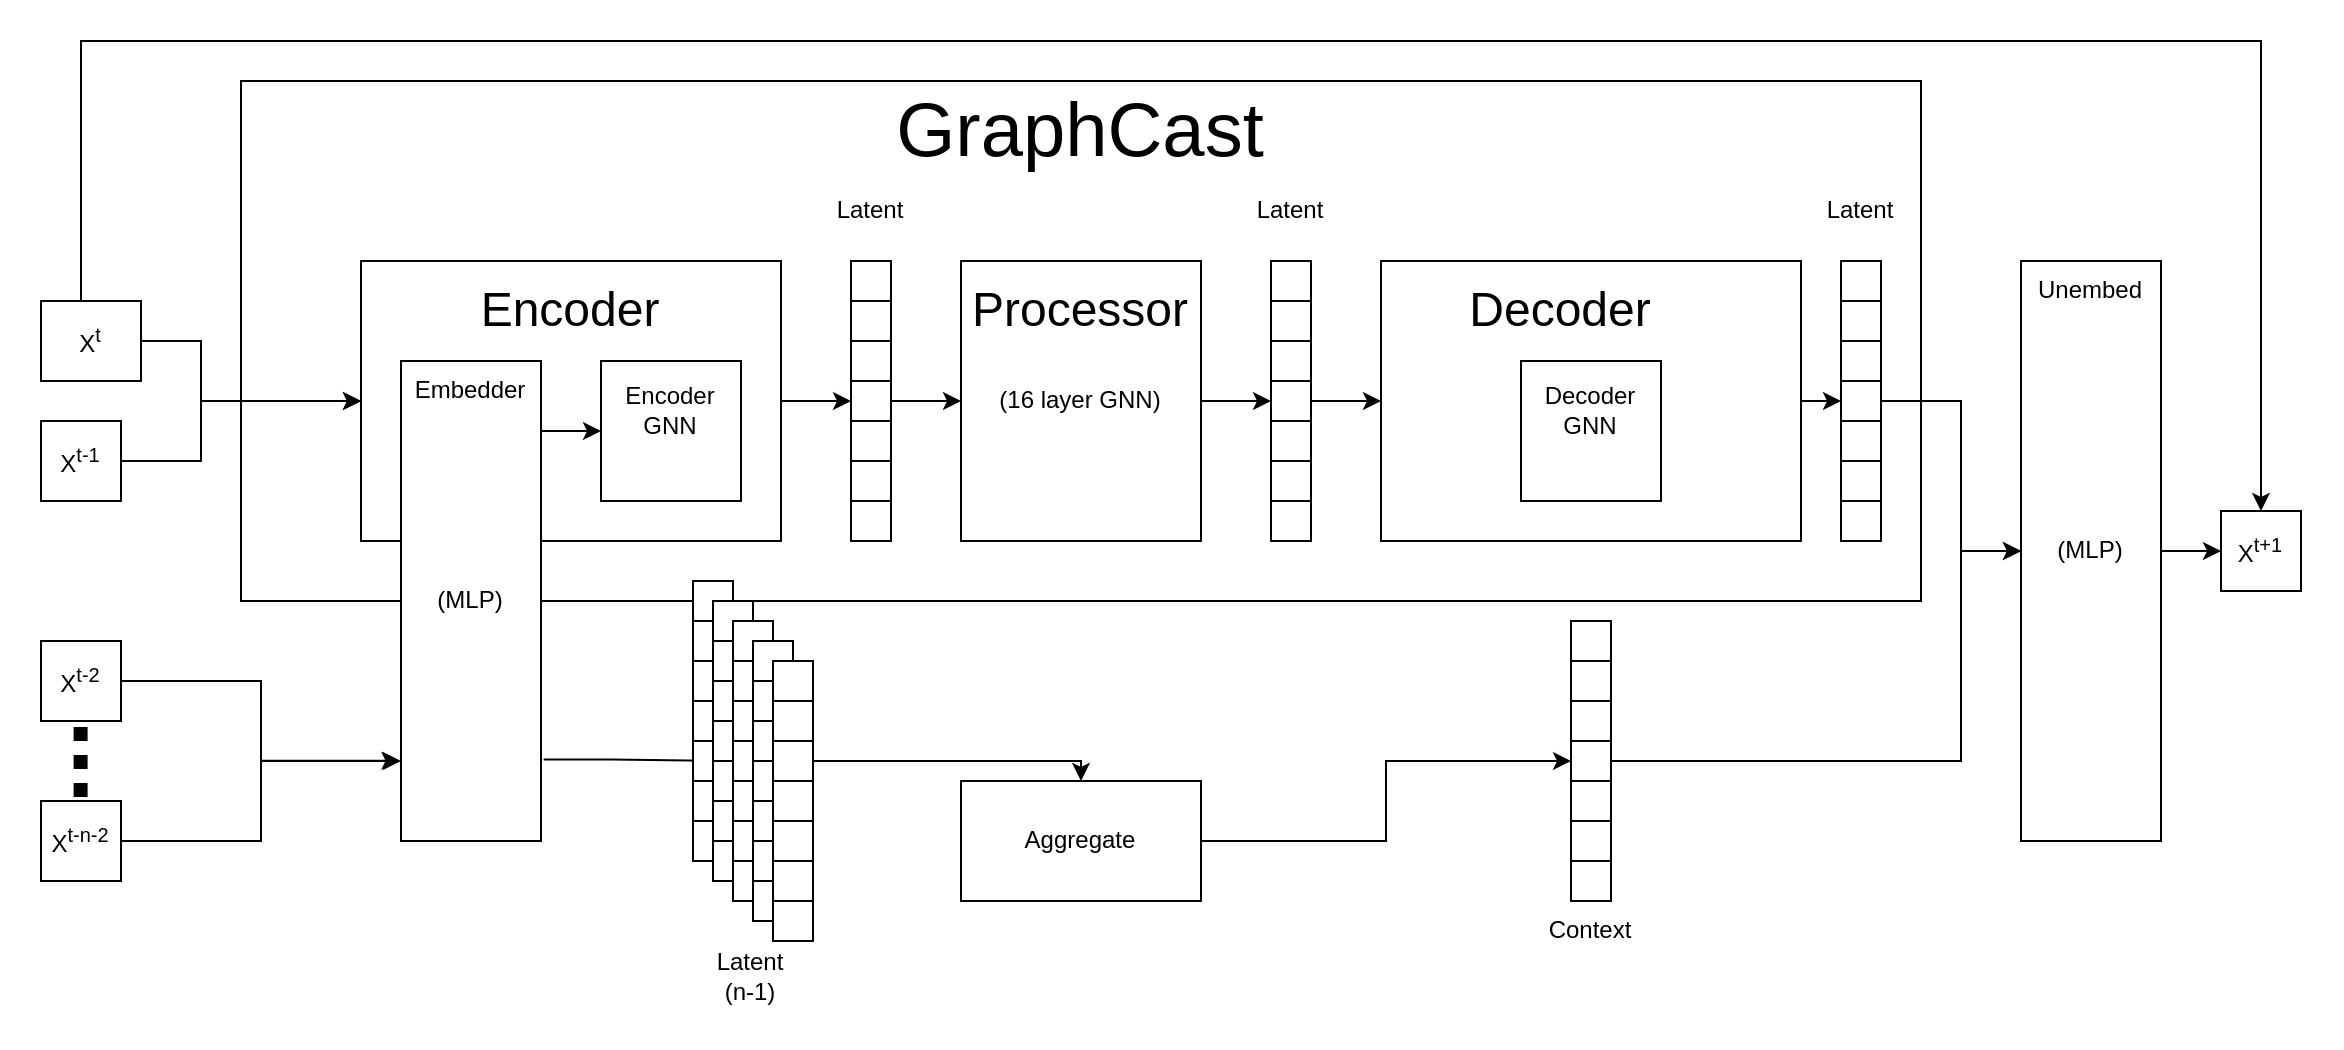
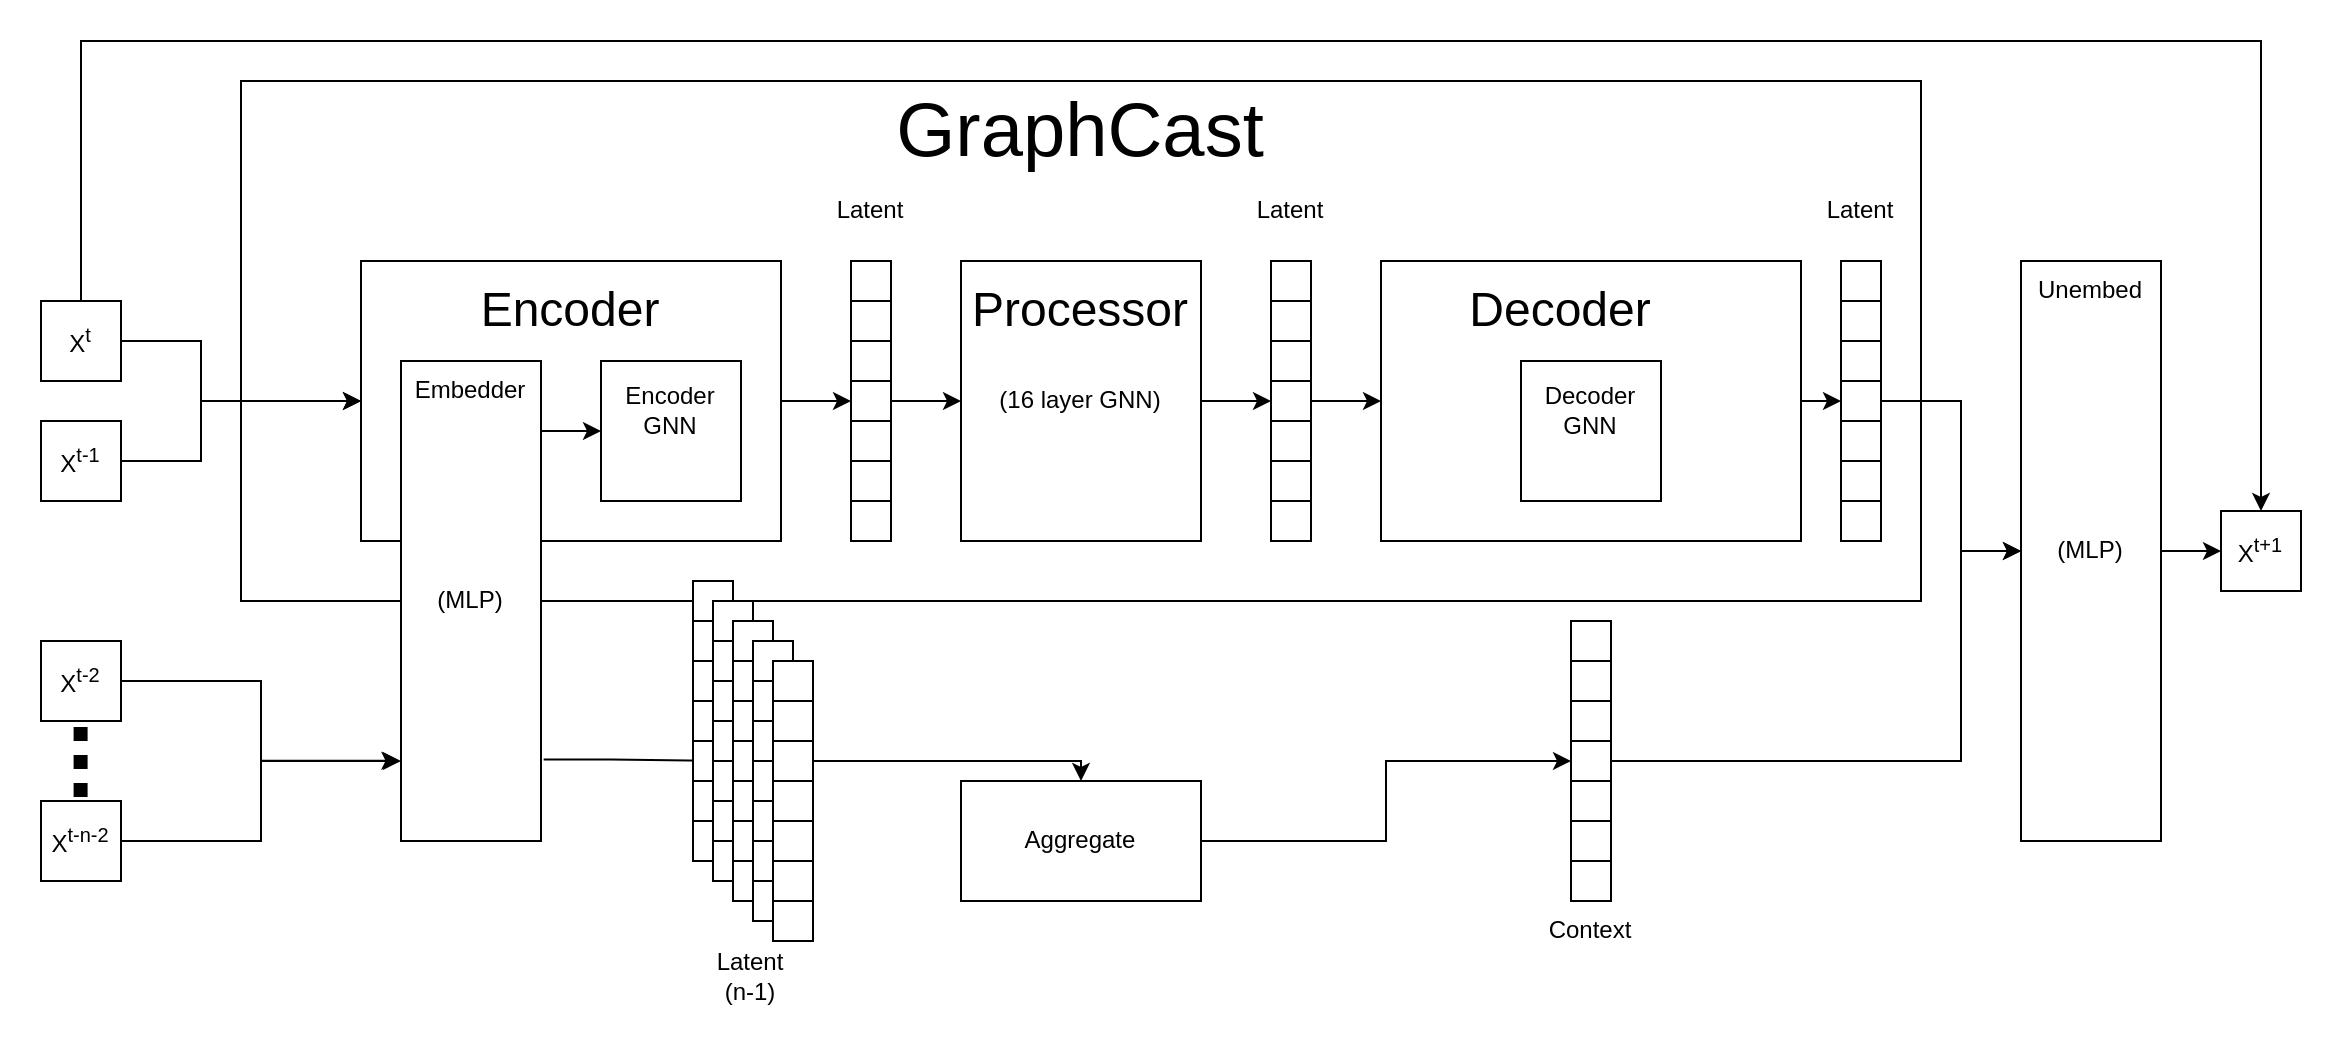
- <mxCell id="46" value="X&lt;sup&gt;t&lt;/sup&gt;" style="rounded=0;whiteSpace=wrap;html=1;" parent="1" vertex="1"><mxGeometry x="20" y="150" width="50" height="40" as="geometry" /></mxCell>
+ <mxCell id="46" value="X&lt;sup&gt;t&lt;/sup&gt;" style="rounded=0;whiteSpace=wrap;html=1;" parent="1" vertex="1"><mxGeometry x="20" y="150" width="40" height="40" as="geometry" /></mxCell>
